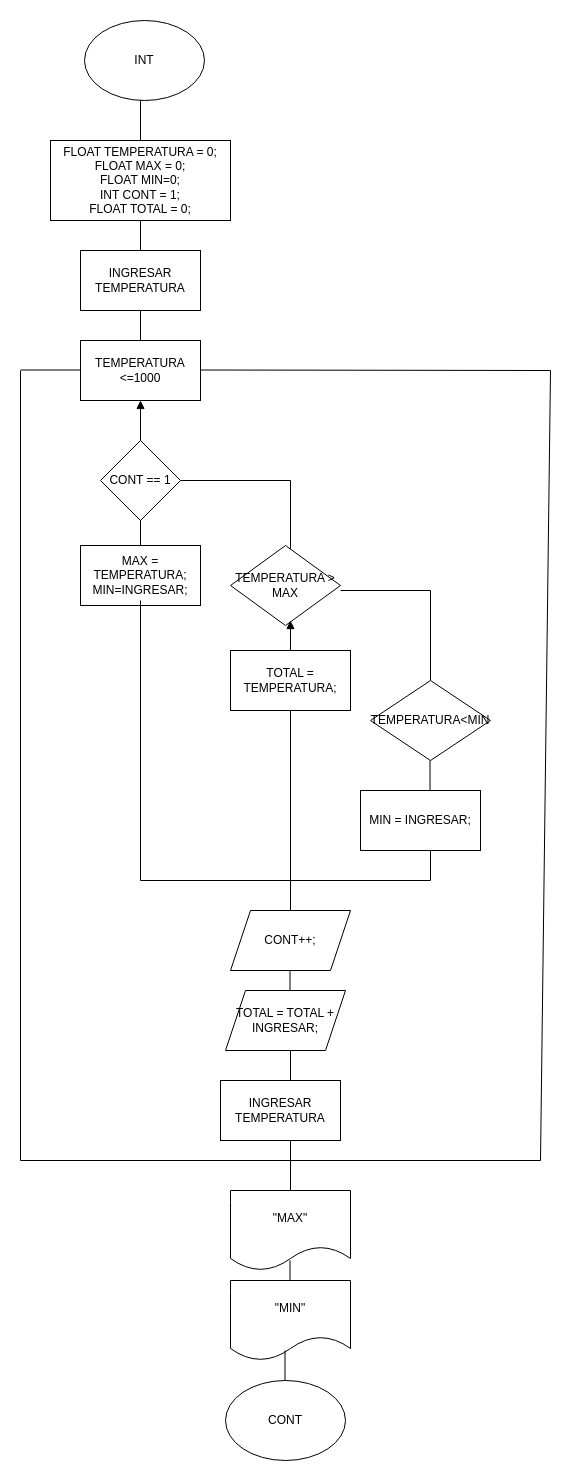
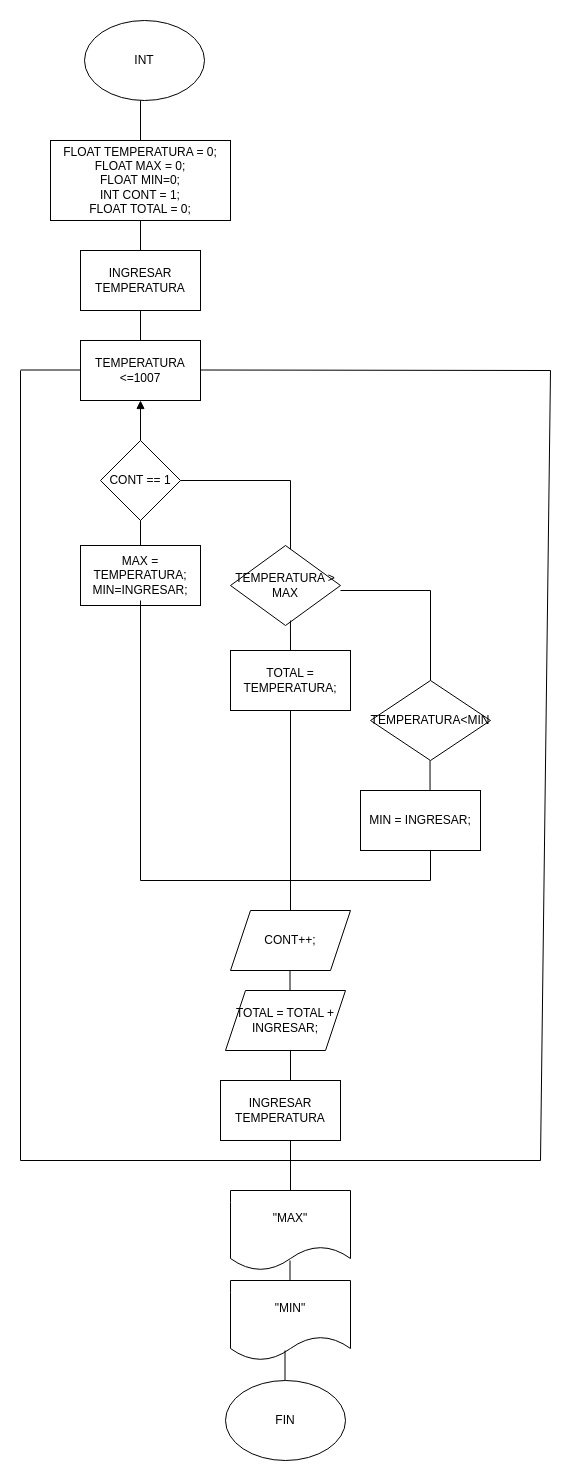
- <mxCell id="7" value="TEMPERATURA &amp;lt;=1000" style="rounded=0;whiteSpace=wrap;html=1;" vertex="1" parent="1"><mxGeometry x="80" y="340" width="120" height="60" as="geometry" /></mxCell>
+ <mxCell id="7" value="TEMPERATURA &amp;lt;=1007" style="rounded=0;whiteSpace=wrap;html=1;" vertex="1" parent="1"><mxGeometry x="80" y="340" width="120" height="60" as="geometry" /></mxCell>
- <mxCell id="19" value="" style="endArrow=block;html=1;rounded=0;exitX=0.5;exitY=0;exitDx=0;exitDy=0;entryX=0.545;entryY=0.938;entryDx=0;entryDy=0;entryPerimeter=0;" edge="1" parent="1" source="18" target="17"><mxGeometry width="50" height="50" relative="1" as="geometry"><mxPoint x="230" y="670" as="sourcePoint" /><mxPoint x="280" y="630" as="targetPoint" /></mxGeometry></mxCell>
+ <mxCell id="19" value="" style="endArrow=none;html=1;rounded=0;exitX=0.5;exitY=0;exitDx=0;exitDy=0;entryX=0.545;entryY=0.938;entryDx=0;entryDy=0;entryPerimeter=0;" edge="1" parent="1" source="18" target="17"><mxGeometry width="50" height="50" relative="1" as="geometry"><mxPoint x="230" y="670" as="sourcePoint" /><mxPoint x="280" y="630" as="targetPoint" /></mxGeometry></mxCell>
- <mxCell id="41" value="CONT" style="ellipse;whiteSpace=wrap;html=1;" vertex="1" parent="1"><mxGeometry x="225" y="1380" width="120" height="80" as="geometry" /></mxCell>
+ <mxCell id="41" value="FIN" style="ellipse;whiteSpace=wrap;html=1;" vertex="1" parent="1"><mxGeometry x="225" y="1380" width="120" height="80" as="geometry" /></mxCell>
